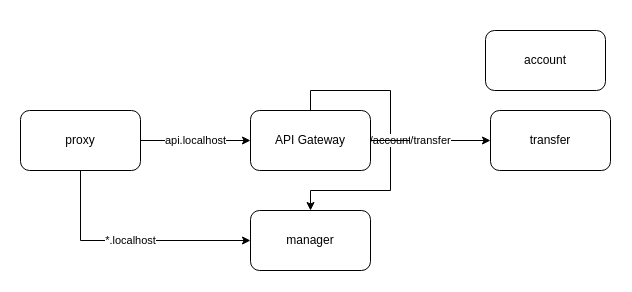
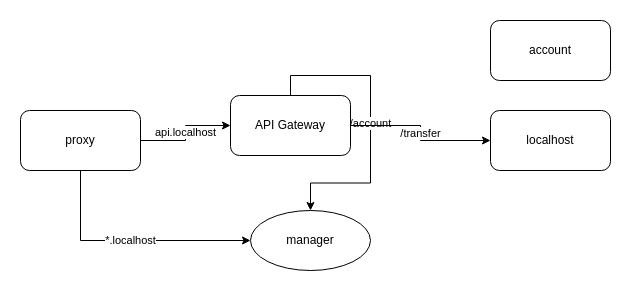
- <mxCell id="8" value="account" style="rounded=1;whiteSpace=wrap;html=1;" vertex="1" parent="1"><mxGeometry x="485" y="30" width="120" height="60" as="geometry" /></mxCell>
+ <mxCell id="8" value="account" style="rounded=1;whiteSpace=wrap;html=1;" vertex="1" parent="1"><mxGeometry x="490" y="20" width="120" height="60" as="geometry" /></mxCell>
- <mxCell id="7" value="API Gateway" style="rounded=1;whiteSpace=wrap;html=1;" vertex="1" parent="1"><mxGeometry x="250" y="110" width="120" height="60" as="geometry" /></mxCell>
+ <mxCell id="7" value="API Gateway" style="rounded=1;whiteSpace=wrap;html=1;" vertex="1" parent="1"><mxGeometry x="230" y="95" width="120" height="60" as="geometry" /></mxCell>
- <mxCell id="9" value="transfer" style="rounded=1;whiteSpace=wrap;html=1;" vertex="1" parent="1"><mxGeometry x="490" y="110" width="120" height="60" as="geometry" /></mxCell>
+ <mxCell id="9" value="localhost" style="rounded=1;whiteSpace=wrap;html=1;" vertex="1" parent="1"><mxGeometry x="490" y="110" width="120" height="60" as="geometry" /></mxCell>
- <mxCell id="10" value="manager" style="rounded=1;whiteSpace=wrap;html=1;" vertex="1" parent="1"><mxGeometry x="250" y="210" width="120" height="60" as="geometry" /></mxCell>
+ <mxCell id="10" value="manager" style="ellipse;whiteSpace=wrap;html=1;" vertex="1" parent="1"><mxGeometry x="250" y="210" width="120" height="60" as="geometry" /></mxCell>
